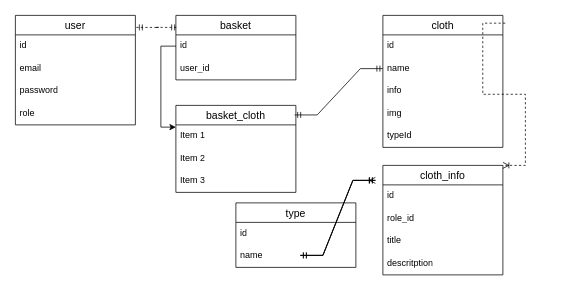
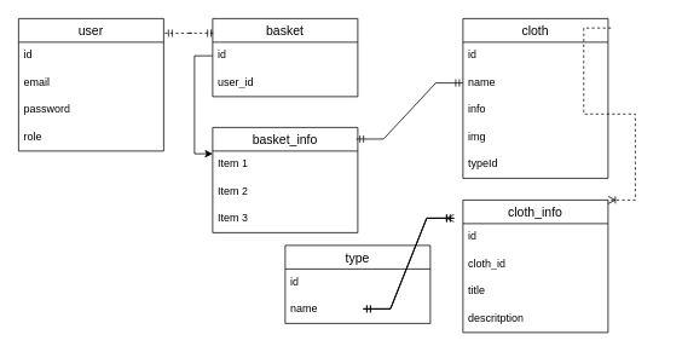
- <mxCell id="26" value="basket_cloth" style="swimlane;fontStyle=0;childLayout=stackLayout;horizontal=1;startSize=26;horizontalStack=0;resizeParent=1;resizeParentMax=0;resizeLast=0;collapsible=1;marginBottom=0;align=center;fontSize=14;" vertex="1" parent="1"><mxGeometry x="234" y="140" width="160" height="116" as="geometry" /></mxCell>
+ <mxCell id="26" value="basket_info" style="swimlane;fontStyle=0;childLayout=stackLayout;horizontal=1;startSize=26;horizontalStack=0;resizeParent=1;resizeParentMax=0;resizeLast=0;collapsible=1;marginBottom=0;align=center;fontSize=14;" vertex="1" parent="1"><mxGeometry x="234" y="140" width="160" height="116" as="geometry" /></mxCell>
- <mxCell id="22" value="role_id" style="text;strokeColor=none;fillColor=none;spacingLeft=4;spacingRight=4;overflow=hidden;rotatable=0;points=[[0,0.5],[1,0.5]];portConstraint=eastwest;fontSize=12;whiteSpace=wrap;html=1;" vertex="1" parent="20"><mxGeometry y="56" width="160" height="30" as="geometry" /></mxCell>
+ <mxCell id="22" value="cloth_id" style="text;strokeColor=none;fillColor=none;spacingLeft=4;spacingRight=4;overflow=hidden;rotatable=0;points=[[0,0.5],[1,0.5]];portConstraint=eastwest;fontSize=12;whiteSpace=wrap;html=1;" vertex="1" parent="20"><mxGeometry y="56" width="160" height="30" as="geometry" /></mxCell>
